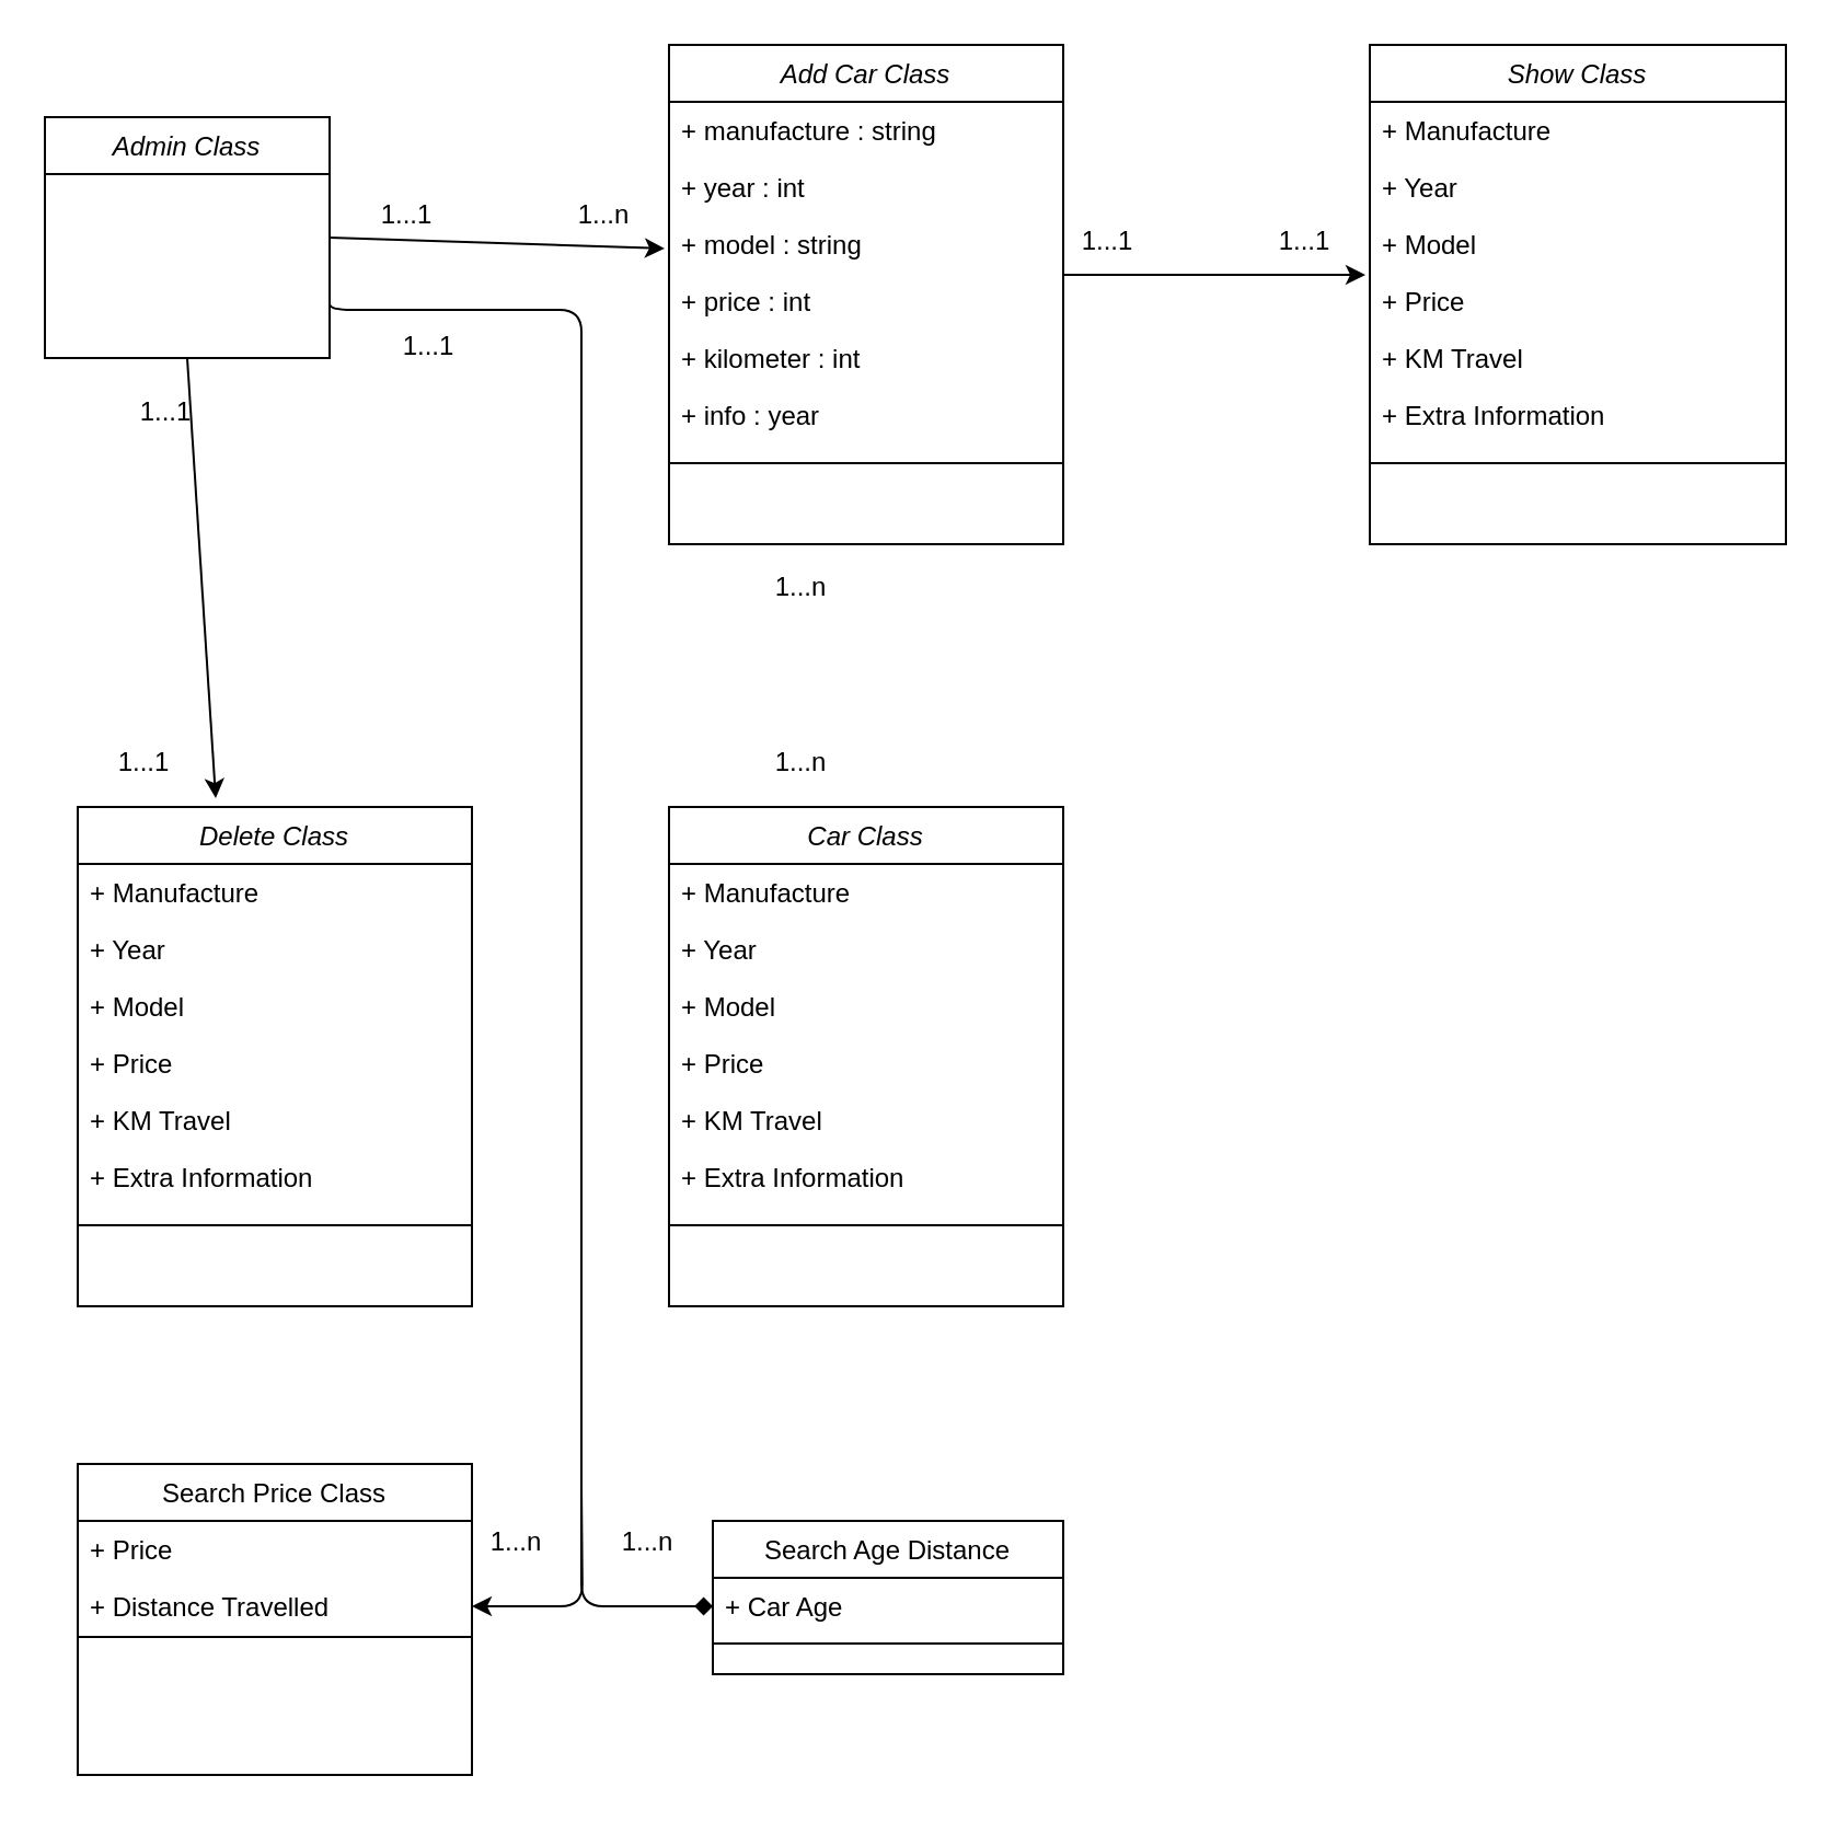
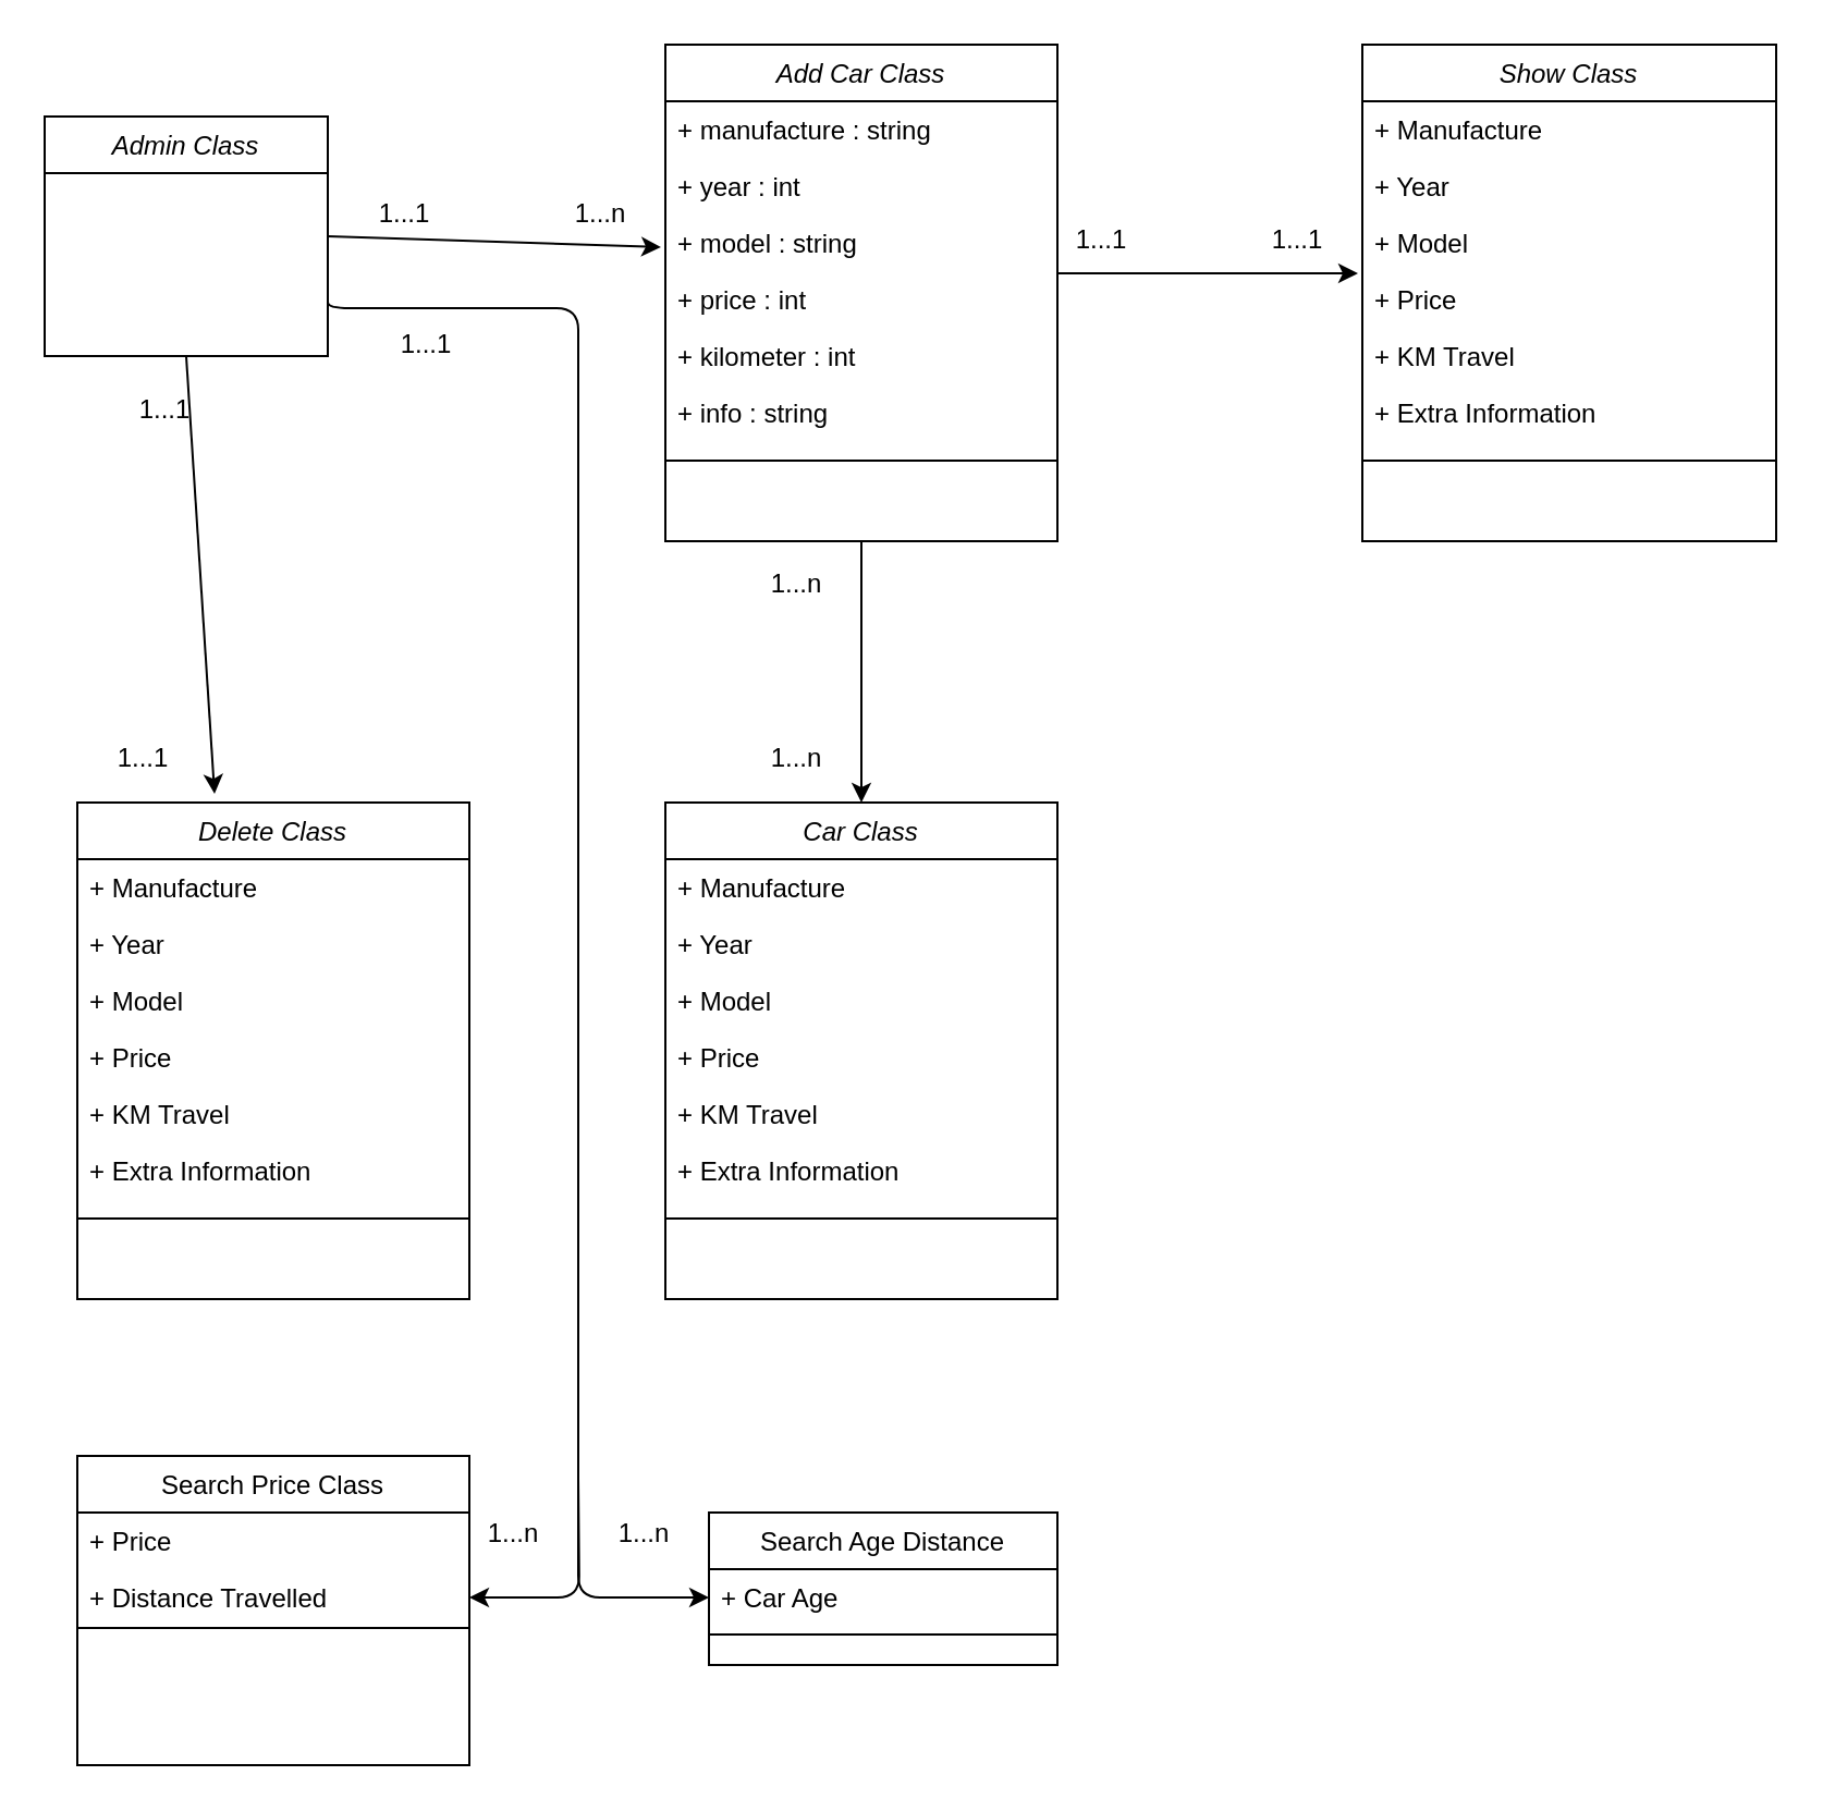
- <mxCell id="25" value="+ info : year" style="text;align=left;verticalAlign=top;spacingLeft=4;spacingRight=4;overflow=hidden;rotatable=0;points=[[0,0.5],[1,0.5]];portConstraint=eastwest;rounded=0;shadow=0;html=0;" parent="19" vertex="1"><mxGeometry y="156" width="180" height="26" as="geometry" /></mxCell>
+ <mxCell id="25" value="+ info : string" style="text;align=left;verticalAlign=top;spacingLeft=4;spacingRight=4;overflow=hidden;rotatable=0;points=[[0,0.5],[1,0.5]];portConstraint=eastwest;rounded=0;shadow=0;html=0;" parent="19" vertex="1"><mxGeometry y="156" width="180" height="26" as="geometry" /></mxCell>
+ <mxCell id="4" value="" style="endArrow=classic;html=1;entryX=0.5;entryY=0;entryDx=0;entryDy=0;exitX=0.5;exitY=1;exitDx=0;exitDy=0;" parent="1" source="19" target="36" edge="1"><mxGeometry width="50" height="50" relative="1" as="geometry"><mxPoint x="365" y="298" as="sourcePoint" /><mxPoint x="415" y="248" as="targetPoint" /></mxGeometry></mxCell>
- <mxCell id="18" value="" style="endArrow=diamond;html=1;edgeStyle=orthogonalEdgeStyle;exitX=1;exitY=0.75;exitDx=0;exitDy=0;entryX=0;entryY=0.5;entryDx=0;entryDy=0;" parent="1" source="27" target="53" edge="1"><mxGeometry width="50" height="50" relative="1" as="geometry"><mxPoint x="695" y="458" as="sourcePoint" /><mxPoint x="745" y="408" as="targetPoint" /><Array as="points"><mxPoint x="265" y="141" /><mxPoint x="265" y="733" /></Array></mxGeometry></mxCell>
+ <mxCell id="18" value="" style="endArrow=classic;html=1;edgeStyle=orthogonalEdgeStyle;exitX=1;exitY=0.75;exitDx=0;exitDy=0;entryX=0;entryY=0.5;entryDx=0;entryDy=0;" parent="1" source="27" target="53" edge="1"><mxGeometry width="50" height="50" relative="1" as="geometry"><mxPoint x="695" y="458" as="sourcePoint" /><mxPoint x="745" y="408" as="targetPoint" /><Array as="points"><mxPoint x="265" y="141" /><mxPoint x="265" y="733" /></Array></mxGeometry></mxCell>
